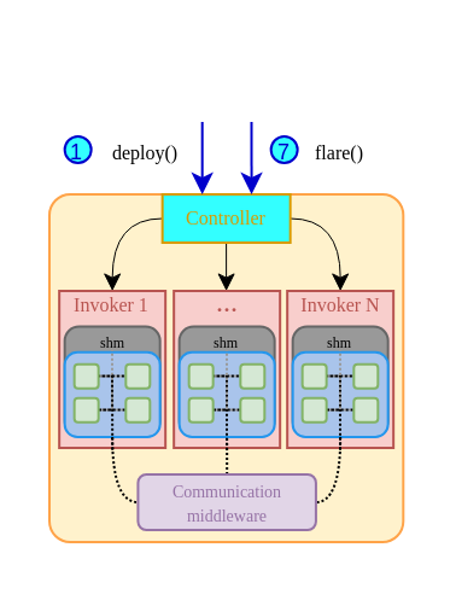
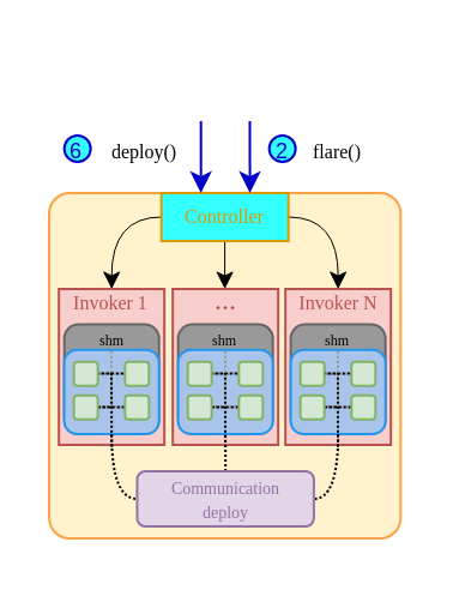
- <mxCell id="62" value="&lt;font style=&quot;font-size: 9px;&quot; color=&quot;#0000cc&quot;&gt;1&lt;/font&gt;" style="text;whiteSpace=wrap;html=1;" parent="1" vertex="1"><mxGeometry x="27.33" y="48" width="11" height="20" as="geometry" /></mxCell>
+ <mxCell id="62" value="&lt;font style=&quot;font-size: 9px;&quot; color=&quot;#0000cc&quot;&gt;6&lt;/font&gt;" style="text;whiteSpace=wrap;html=1;" parent="1" vertex="1"><mxGeometry x="27.33" y="48" width="11" height="20" as="geometry" /></mxCell>
- <mxCell id="64" value="&lt;font style=&quot;font-size: 9px;&quot; color=&quot;#0000cc&quot;&gt;7&lt;/font&gt;" style="text;whiteSpace=wrap;html=1;" parent="1" vertex="1"><mxGeometry x="112.83" y="48" width="11" height="20" as="geometry" /></mxCell>
+ <mxCell id="64" value="&lt;font style=&quot;font-size: 9px;&quot; color=&quot;#0000cc&quot;&gt;2&lt;/font&gt;" style="text;whiteSpace=wrap;html=1;" parent="1" vertex="1"><mxGeometry x="112.83" y="48" width="11" height="20" as="geometry" /></mxCell>
- <mxCell id="66" value="&lt;font style=&quot;font-size: 7px;&quot; color=&quot;#9673a6&quot;&gt;&lt;font face=&quot;Linux Libertine&quot; data-font-src=&quot;https://fonts.googleapis.com/css?family=Linux+Libertine&quot; style=&quot;font-size: 7px;&quot;&gt;middleware&lt;/font&gt;&lt;/font&gt;" style="text;whiteSpace=wrap;html=1;align=center;" parent="1" vertex="1"><mxGeometry x="68.59" y="198" width="50" height="10" as="geometry" /></mxCell>
+ <mxCell id="66" value="&lt;font style=&quot;font-size: 7px;&quot; color=&quot;#9673a6&quot;&gt;&lt;font face=&quot;Linux Libertine&quot; data-font-src=&quot;https://fonts.googleapis.com/css?family=Linux+Libertine&quot; style=&quot;font-size: 7px;&quot;&gt;deploy&lt;/font&gt;&lt;/font&gt;" style="text;whiteSpace=wrap;html=1;align=center;" parent="1" vertex="1"><mxGeometry x="68.59" y="198" width="50" height="10" as="geometry" /></mxCell>
